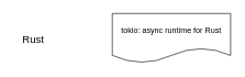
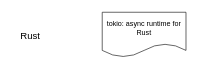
- <mxCell id="3" value="tokio: async runtime for Rust" style="shape=document;whiteSpace=wrap;html=1;boundedLbl=1;" vertex="1" parent="1"><mxGeometry x="170" y="20" width="180" height="75" as="geometry" /></mxCell>
+ <mxCell id="3" value="tokio: async runtime for Rust" style="shape=document;whiteSpace=wrap;html=1;boundedLbl=1;" vertex="1" parent="1"><mxGeometry x="170" y="20" width="140" height="75" as="geometry" /></mxCell>
